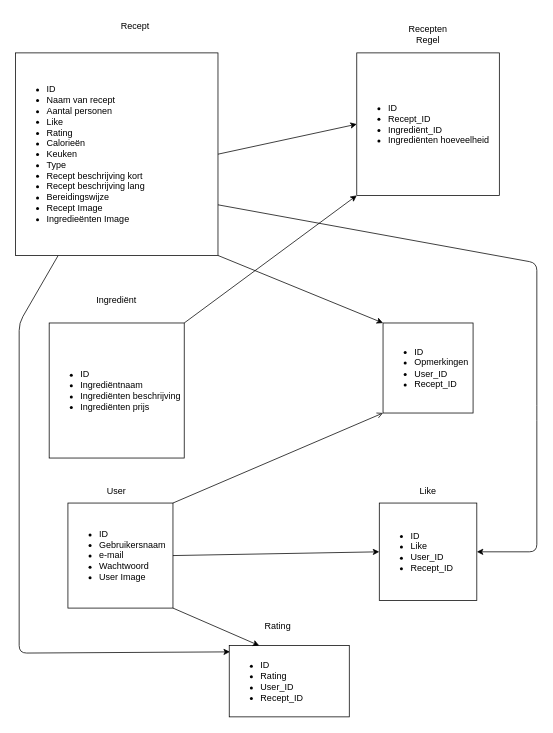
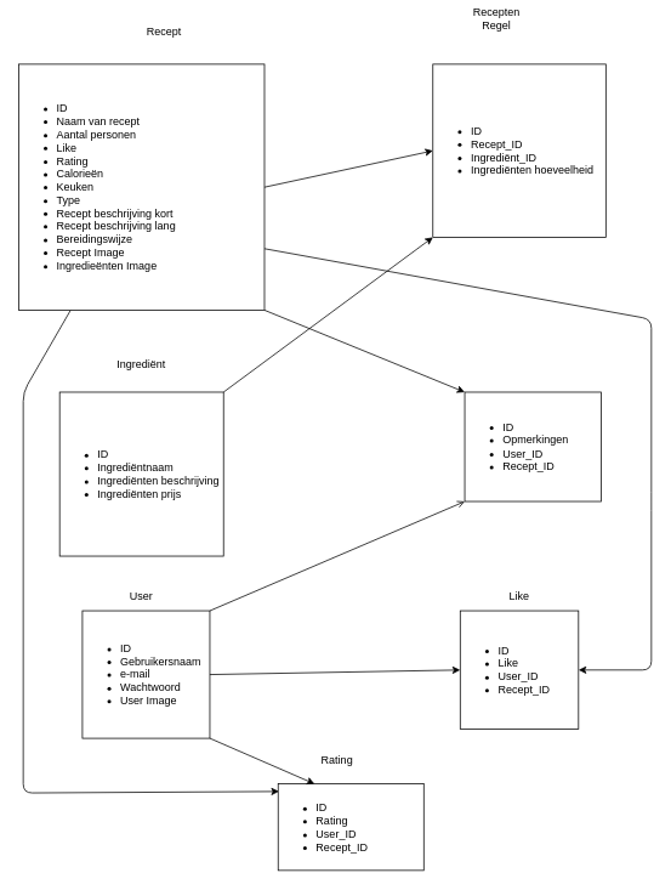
- <mxCell id="6" value="Recepten Regel" style="text;html=1;strokeColor=none;fillColor=none;align=center;verticalAlign=middle;whiteSpace=wrap;rounded=0;" parent="1" vertex="1"><mxGeometry x="540" width="60" height="30" as="geometry" y="30" /></mxCell>
+ <mxCell id="6" value="Recepten Regel" style="text;html=1;strokeColor=none;fillColor=none;align=center;verticalAlign=middle;whiteSpace=wrap;rounded=0;" parent="1" vertex="1"><mxGeometry x="515" y="5" width="60" height="30" as="geometry" /></mxCell>
- <mxCell id="8" value="&lt;ul&gt;&lt;li&gt;ID&lt;/li&gt;&lt;li&gt;Opmerkingen&lt;/li&gt;&lt;li&gt;User_ID&lt;/li&gt;&lt;li&gt;Recept_ID&lt;/li&gt;&lt;/ul&gt;" style="whiteSpace=wrap;html=1;aspect=fixed;align=left;" parent="1" vertex="1"><mxGeometry x="510" y="430" width="120" height="120" as="geometry" /></mxCell>
+ <mxCell id="8" value="&lt;ul&gt;&lt;li&gt;ID&lt;/li&gt;&lt;li&gt;Opmerkingen&lt;/li&gt;&lt;li&gt;User_ID&lt;/li&gt;&lt;li&gt;Recept_ID&lt;/li&gt;&lt;/ul&gt;" style="whiteSpace=wrap;html=1;aspect=fixed;align=left;" parent="1" vertex="1"><mxGeometry x="510" y="430" width="150" height="120" as="geometry" /></mxCell>
